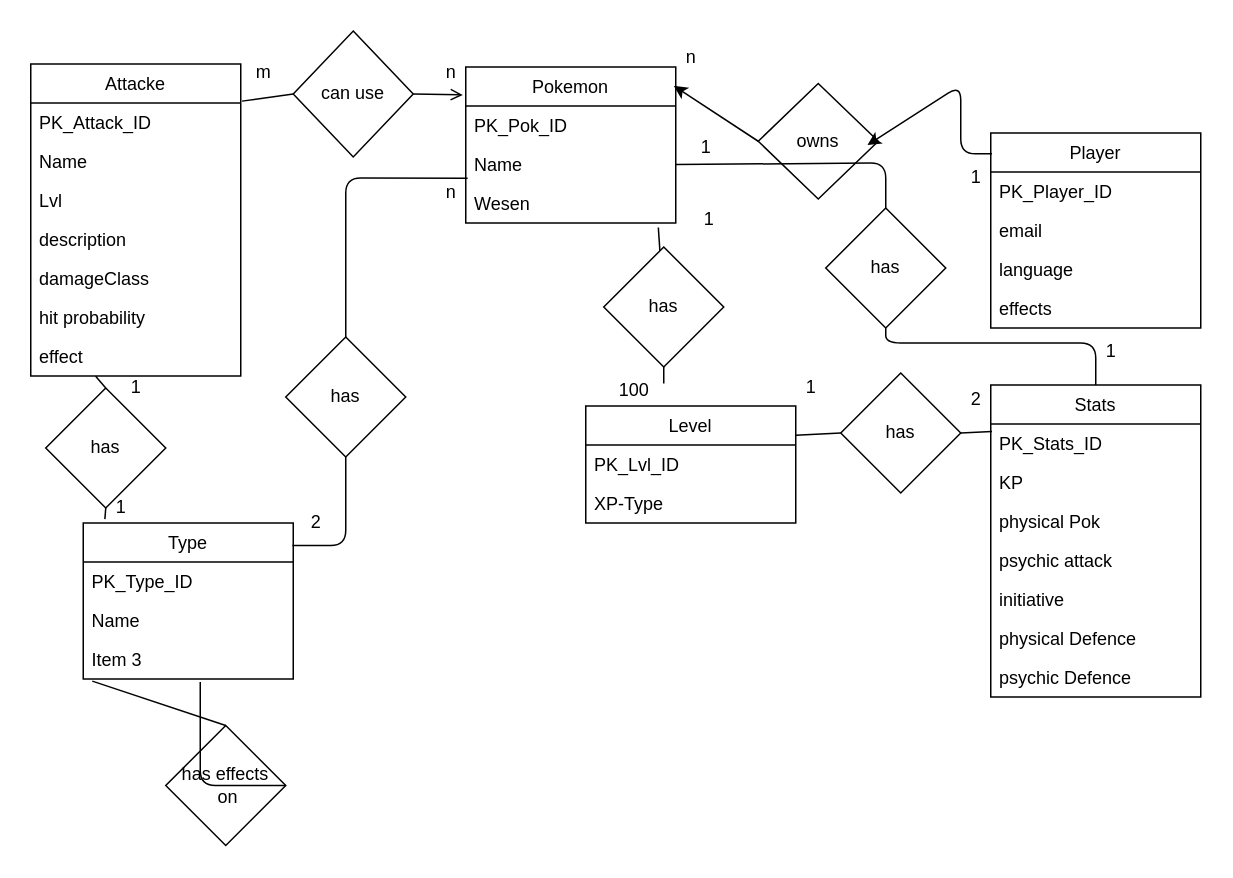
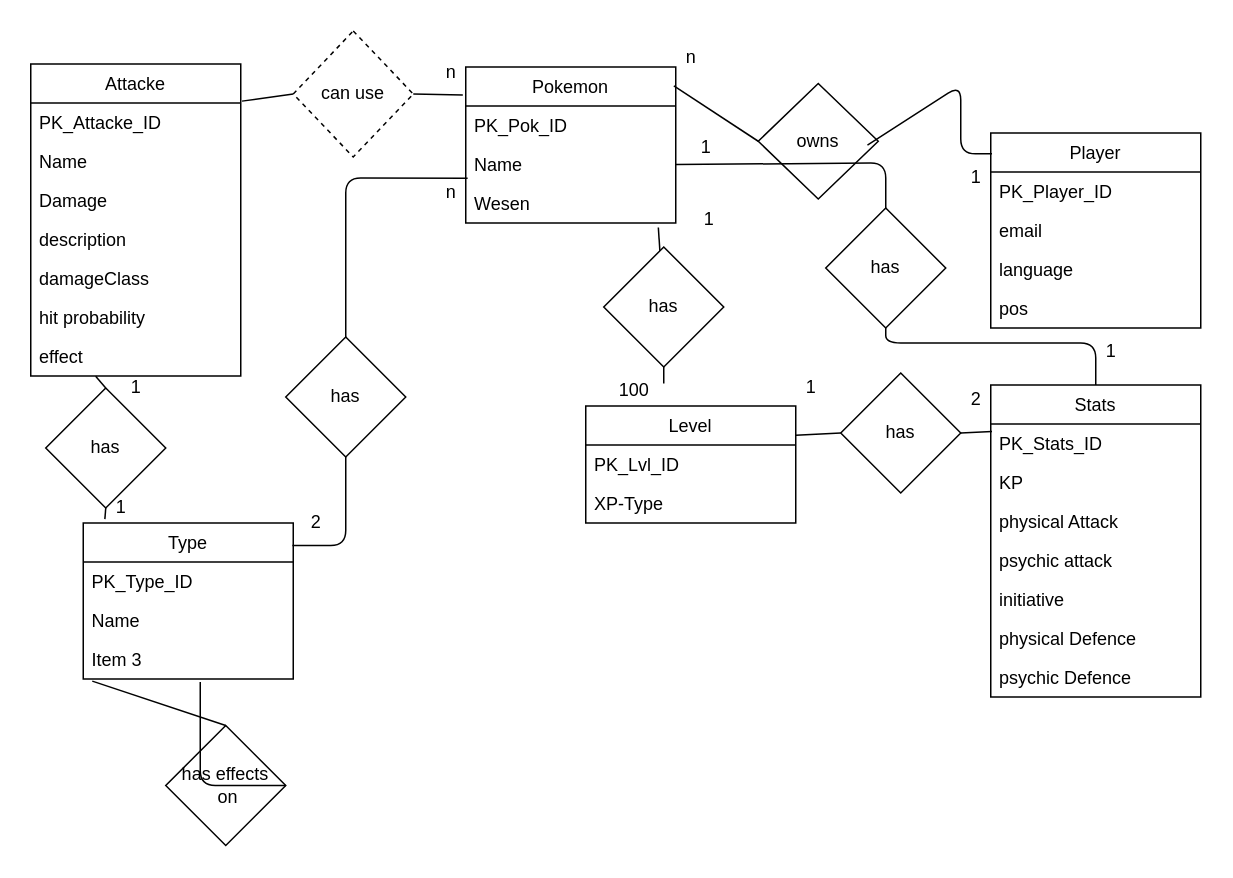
- <mxCell id="40" value="m" style="text;html=1;align=center;verticalAlign=middle;resizable=0;points=[];autosize=1;strokeColor=none;fillColor=none;" parent="1" vertex="1"><mxGeometry x="160" y="38" width="30" height="20" as="geometry" /></mxCell>
- <mxCell id="31" value="" style="endArrow=classic;html=1;exitX=0;exitY=0.5;exitDx=0;exitDy=0;startArrow=none;entryX=0.991;entryY=0.121;entryDx=0;entryDy=0;entryPerimeter=0;" parent="1" source="32" target="19" edge="1"><mxGeometry width="50" height="50" relative="1" as="geometry"><mxPoint x="520" y="138" as="sourcePoint" /><mxPoint x="470" y="38" as="targetPoint" /></mxGeometry></mxCell>
+ <mxCell id="31" value="" style="endArrow=none;html=1;exitX=0;exitY=0.5;exitDx=0;exitDy=0;startArrow=none;entryX=0.991;entryY=0.121;entryDx=0;entryDy=0;entryPerimeter=0;" parent="1" source="32" target="19" edge="1"><mxGeometry width="50" height="50" relative="1" as="geometry"><mxPoint x="520" y="138" as="sourcePoint" /><mxPoint x="470" y="38" as="targetPoint" /></mxGeometry></mxCell>
- <mxCell id="37" value="can use" style="rhombus;whiteSpace=wrap;html=1;" parent="1" vertex="1"><mxGeometry x="195" y="20" width="80" height="84" as="geometry" /></mxCell>
+ <mxCell id="37" value="can use" style="rhombus;whiteSpace=wrap;html=1;dashed=1;" parent="1" vertex="1"><mxGeometry x="195" y="20" width="80" height="84" as="geometry" /></mxCell>
- <mxCell id="36" value="" style="endArrow=open;html=1;entryX=-0.014;entryY=-0.285;entryDx=0;entryDy=0;entryPerimeter=0;exitX=1;exitY=0.5;exitDx=0;exitDy=0;startArrow=none;" parent="1" source="37" target="20" edge="1"><mxGeometry width="50" height="50" relative="1" as="geometry"><mxPoint x="240" y="48" as="sourcePoint" /><mxPoint x="430" y="218" as="targetPoint" /></mxGeometry></mxCell>
+ <mxCell id="36" value="" style="endArrow=none;html=1;entryX=-0.014;entryY=-0.285;entryDx=0;entryDy=0;entryPerimeter=0;exitX=1;exitY=0.5;exitDx=0;exitDy=0;startArrow=none;" parent="1" source="37" target="20" edge="1"><mxGeometry width="50" height="50" relative="1" as="geometry"><mxPoint x="240" y="48" as="sourcePoint" /><mxPoint x="430" y="218" as="targetPoint" /></mxGeometry></mxCell>
- <mxCell id="8" value="PK_Attack_ID" style="text;strokeColor=none;fillColor=none;align=left;verticalAlign=top;spacingLeft=4;spacingRight=4;overflow=hidden;rotatable=0;points=[[0,0.5],[1,0.5]];portConstraint=eastwest;" parent="7" vertex="1"><mxGeometry y="26" width="140" height="26" as="geometry" /></mxCell>
+ <mxCell id="8" value="PK_Attacke_ID" style="text;strokeColor=none;fillColor=none;align=left;verticalAlign=top;spacingLeft=4;spacingRight=4;overflow=hidden;rotatable=0;points=[[0,0.5],[1,0.5]];portConstraint=eastwest;" parent="7" vertex="1"><mxGeometry y="26" width="140" height="26" as="geometry" /></mxCell>
- <mxCell id="33" value="" style="endArrow=classic;html=1;exitX=0.006;exitY=0.106;exitDx=0;exitDy=0;exitPerimeter=0;entryX=0.91;entryY=0.533;entryDx=0;entryDy=0;entryPerimeter=0;" parent="1" source="2" target="32" edge="1"><mxGeometry width="50" height="50" relative="1" as="geometry"><mxPoint x="560.84" y="31.78" as="sourcePoint" /><mxPoint x="580" y="32" as="targetPoint" /><Array as="points"><mxPoint x="640" y="102" /><mxPoint x="640" y="56" /></Array></mxGeometry></mxCell>
+ <mxCell id="33" value="" style="endArrow=none;html=1;exitX=0.006;exitY=0.106;exitDx=0;exitDy=0;exitPerimeter=0;entryX=0.91;entryY=0.533;entryDx=0;entryDy=0;entryPerimeter=0;" parent="1" source="2" target="32" edge="1"><mxGeometry width="50" height="50" relative="1" as="geometry"><mxPoint x="560.84" y="31.78" as="sourcePoint" /><mxPoint x="580" y="32" as="targetPoint" /><Array as="points"><mxPoint x="640" y="102" /><mxPoint x="640" y="56" /></Array></mxGeometry></mxCell>
- <mxCell id="10" value="Lvl" style="text;strokeColor=none;fillColor=none;align=left;verticalAlign=top;spacingLeft=4;spacingRight=4;overflow=hidden;rotatable=0;points=[[0,0.5],[1,0.5]];portConstraint=eastwest;" parent="7" vertex="1"><mxGeometry y="78" width="140" height="26" as="geometry" /></mxCell>
+ <mxCell id="10" value="Damage" style="text;strokeColor=none;fillColor=none;align=left;verticalAlign=top;spacingLeft=4;spacingRight=4;overflow=hidden;rotatable=0;points=[[0,0.5],[1,0.5]];portConstraint=eastwest;" parent="7" vertex="1"><mxGeometry y="78" width="140" height="26" as="geometry" /></mxCell>
- <mxCell id="6" value="effects" style="text;strokeColor=none;fillColor=none;align=left;verticalAlign=top;spacingLeft=4;spacingRight=4;overflow=hidden;rotatable=0;points=[[0,0.5],[1,0.5]];portConstraint=eastwest;" parent="2" vertex="1"><mxGeometry y="104" width="140" height="26" as="geometry" /></mxCell>
+ <mxCell id="6" value="pos" style="text;strokeColor=none;fillColor=none;align=left;verticalAlign=top;spacingLeft=4;spacingRight=4;overflow=hidden;rotatable=0;points=[[0,0.5],[1,0.5]];portConstraint=eastwest;" parent="2" vertex="1"><mxGeometry y="104" width="140" height="26" as="geometry" /></mxCell>
- <mxCell id="26" value="physical Pok" style="text;strokeColor=none;fillColor=none;align=left;verticalAlign=top;spacingLeft=4;spacingRight=4;overflow=hidden;rotatable=0;points=[[0,0.5],[1,0.5]];portConstraint=eastwest;" parent="23" vertex="1"><mxGeometry y="78" width="140" height="26" as="geometry" /></mxCell>
+ <mxCell id="26" value="physical Attack" style="text;strokeColor=none;fillColor=none;align=left;verticalAlign=top;spacingLeft=4;spacingRight=4;overflow=hidden;rotatable=0;points=[[0,0.5],[1,0.5]];portConstraint=eastwest;" parent="23" vertex="1"><mxGeometry y="78" width="140" height="26" as="geometry" /></mxCell>
